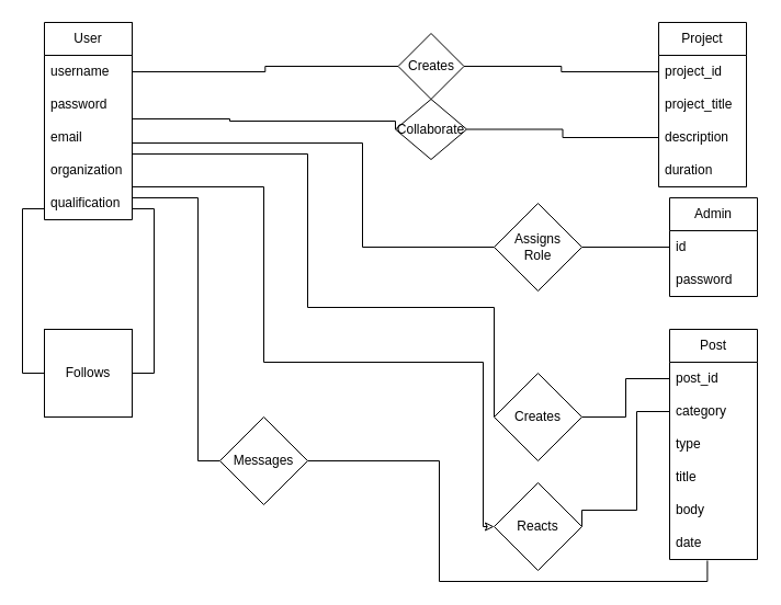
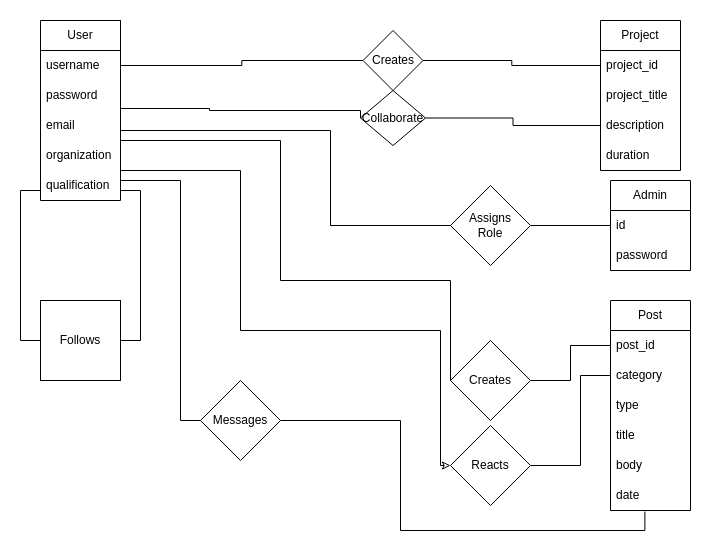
- <mxCell id="27" value="Reacts" style="rhombus;whiteSpace=wrap;html=1;" vertex="1" parent="1"><mxGeometry x="450" y="440" width="80" height="80" as="geometry" /></mxCell>
+ <mxCell id="27" value="Reacts" style="rhombus;whiteSpace=wrap;html=1;" vertex="1" parent="1"><mxGeometry x="450" y="425" width="80" height="80" as="geometry" /></mxCell>
